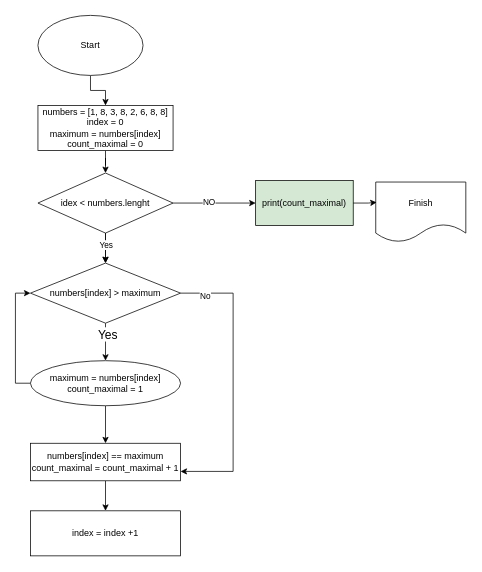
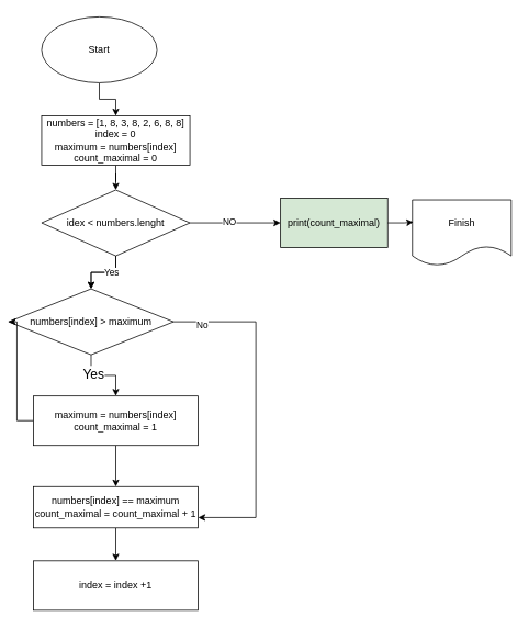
- <mxCell id="16" value="numbers[index] &amp;gt; maximum" style="rhombus;whiteSpace=wrap;html=1;" vertex="1" parent="1"><mxGeometry x="40" y="350" width="200" height="80" as="geometry" /></mxCell>
+ <mxCell id="16" value="numbers[index] &amp;gt; maximum" style="rhombus;whiteSpace=wrap;html=1;" vertex="1" parent="1"><mxGeometry x="10" y="350" width="200" height="80" as="geometry" /></mxCell>
- <mxCell id="19" value="maximum = numbers[index]&lt;br&gt;count_maximal = 1" style="ellipse;whiteSpace=wrap;html=1;" vertex="1" parent="1"><mxGeometry x="40" y="480" width="200" height="60" as="geometry" /></mxCell>
+ <mxCell id="19" value="maximum = numbers[index]&lt;br&gt;count_maximal = 1" style="rounded=0;whiteSpace=wrap;html=1;" vertex="1" parent="1"><mxGeometry x="40" y="480" width="200" height="60" as="geometry" /></mxCell>
